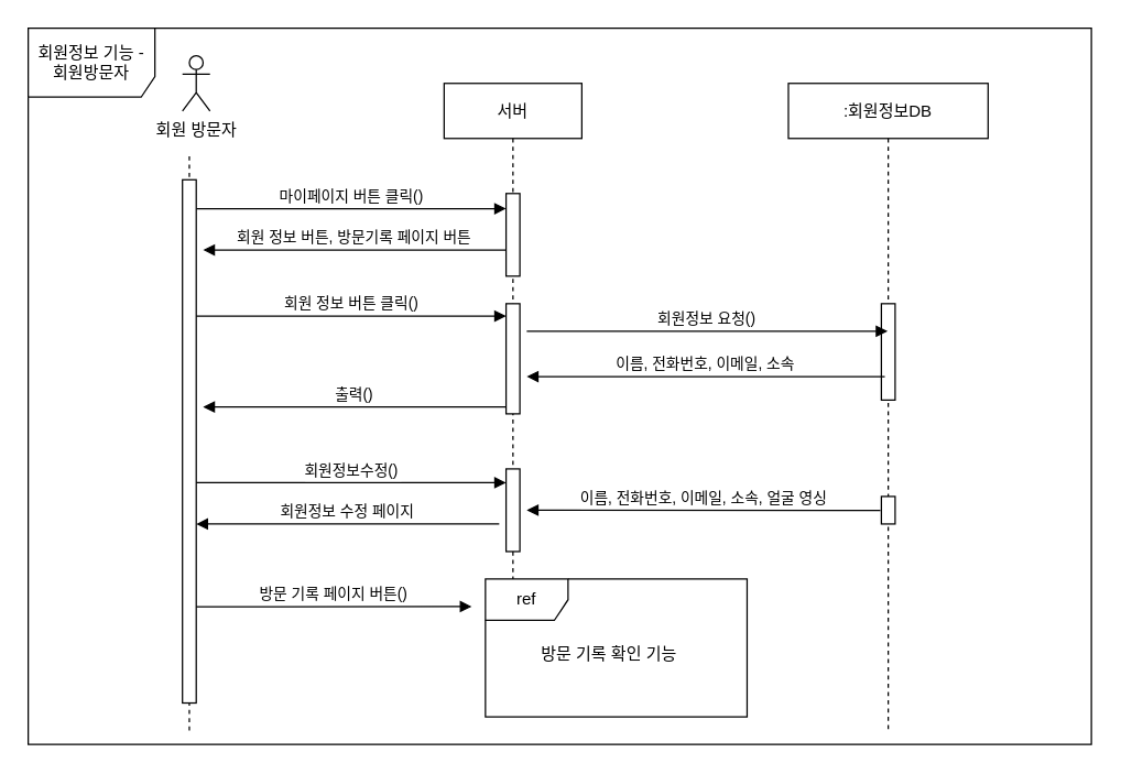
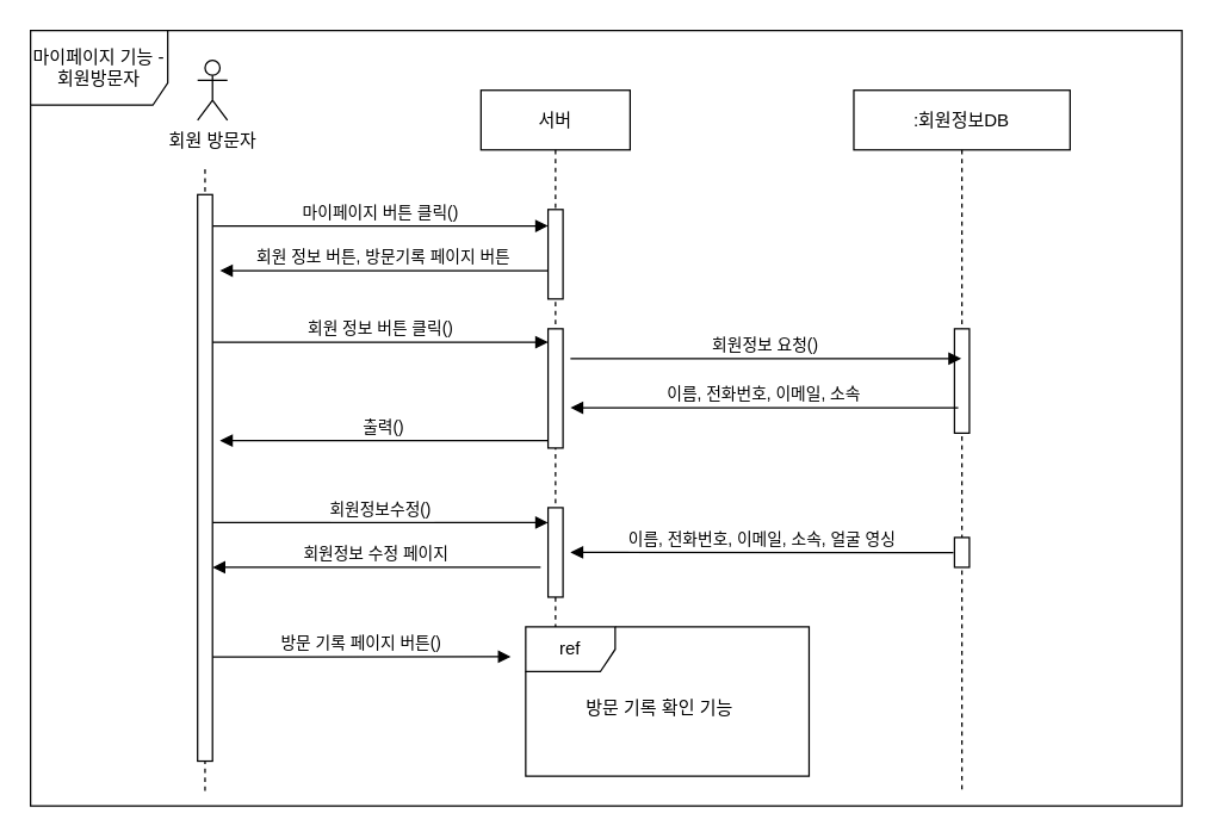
- <mxCell id="24" value="회원정보 기능 - 회원방문자" style="shape=umlFrame;whiteSpace=wrap;html=1;fillColor=default;width=92;height=50;" vertex="1" parent="1"><mxGeometry x="20" y="20" width="772" height="520" as="geometry" /></mxCell>
+ <mxCell id="24" value="마이페이지 기능 - 회원방문자" style="shape=umlFrame;whiteSpace=wrap;html=1;fillColor=default;width=92;height=50;" vertex="1" parent="1"><mxGeometry x="20" y="20" width="772" height="520" as="geometry" /></mxCell>
